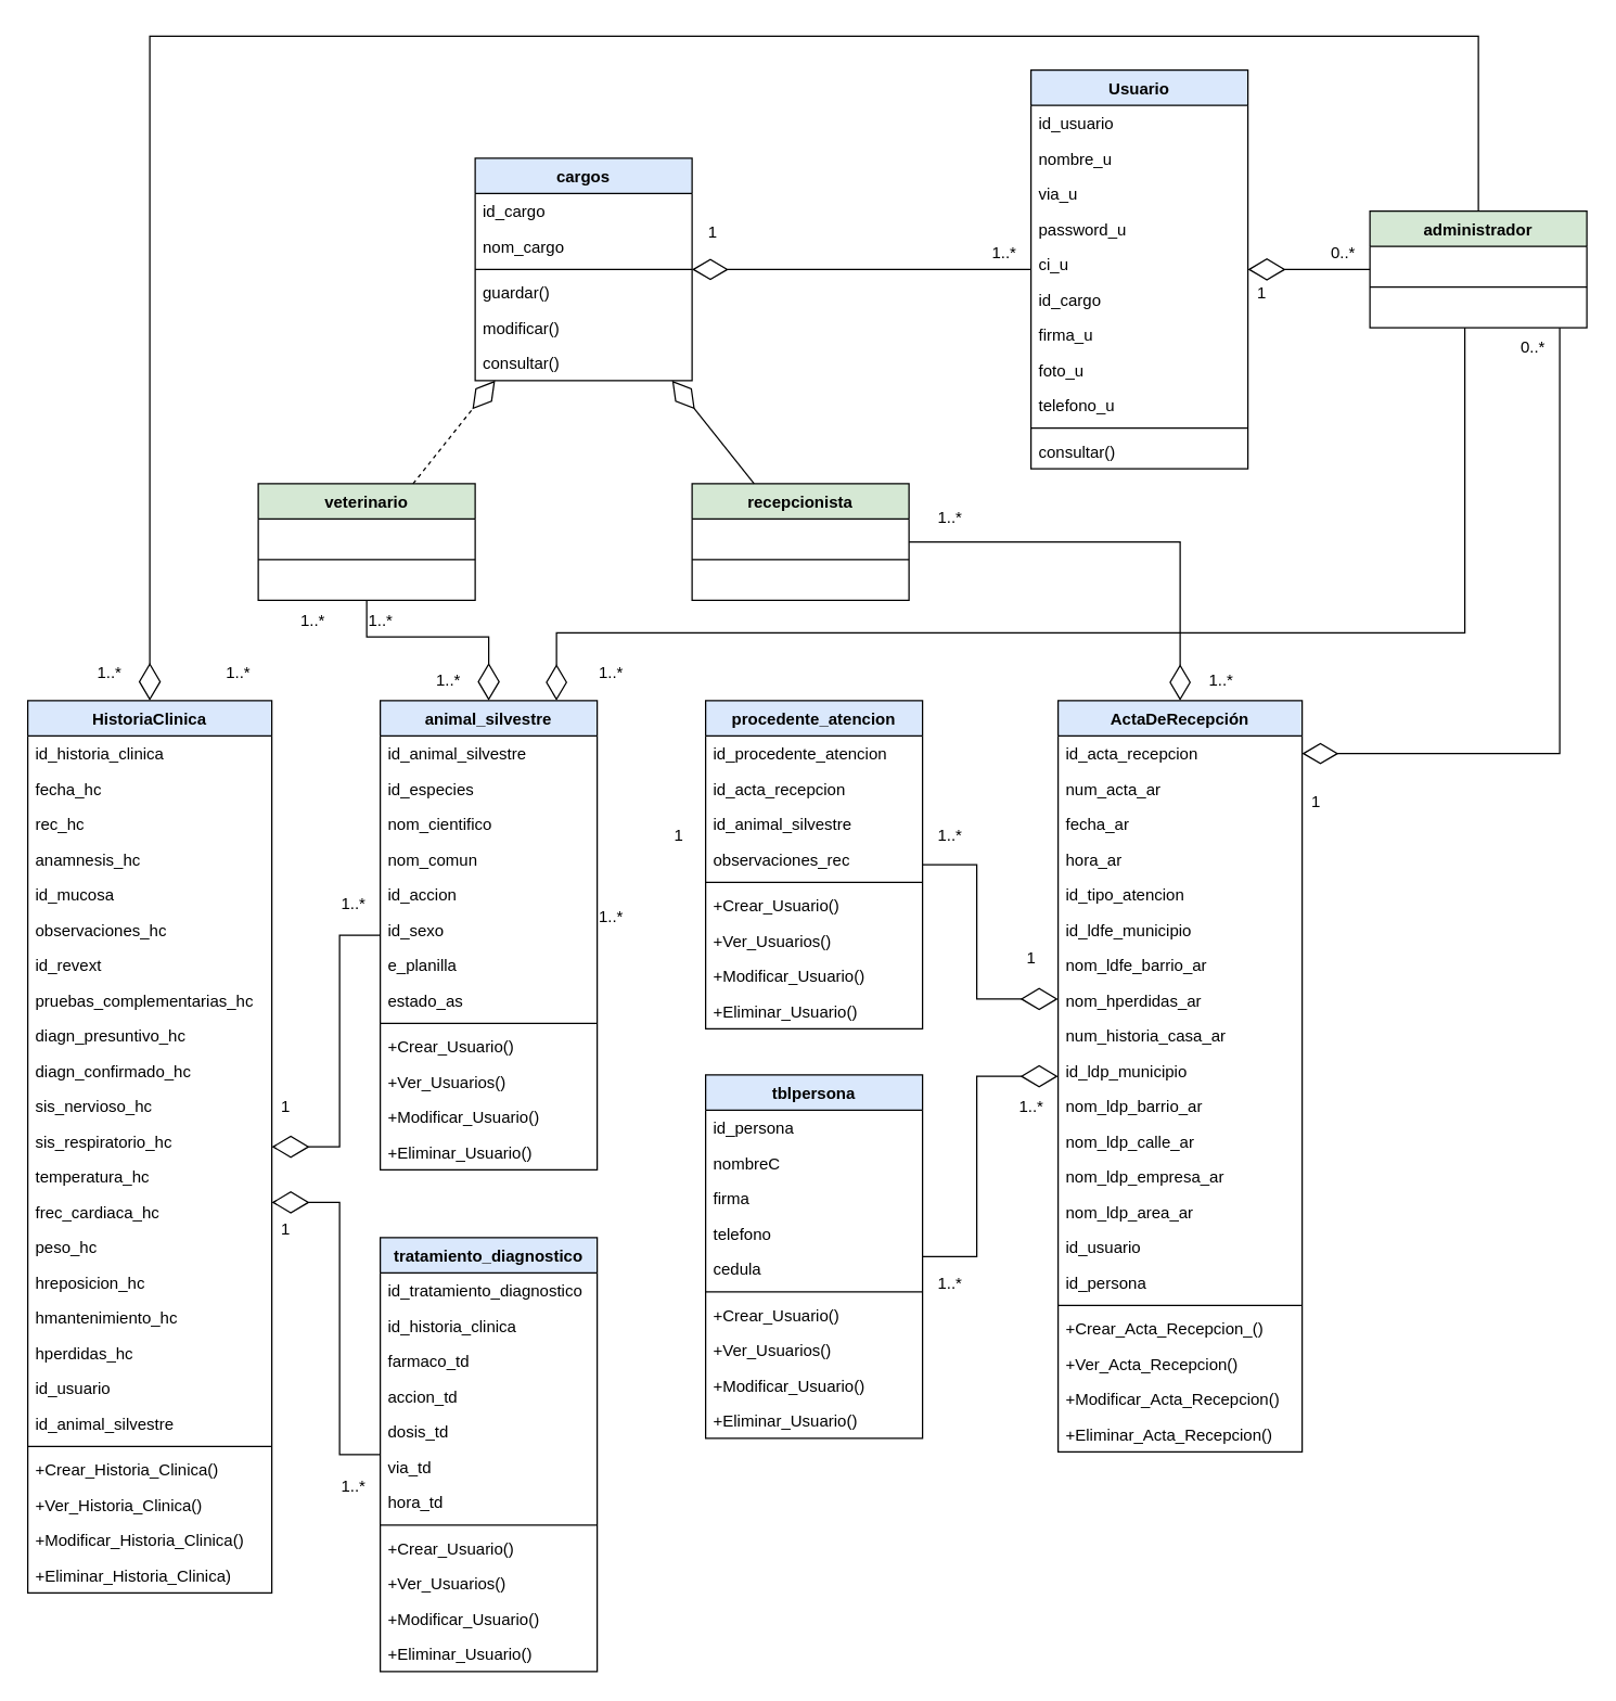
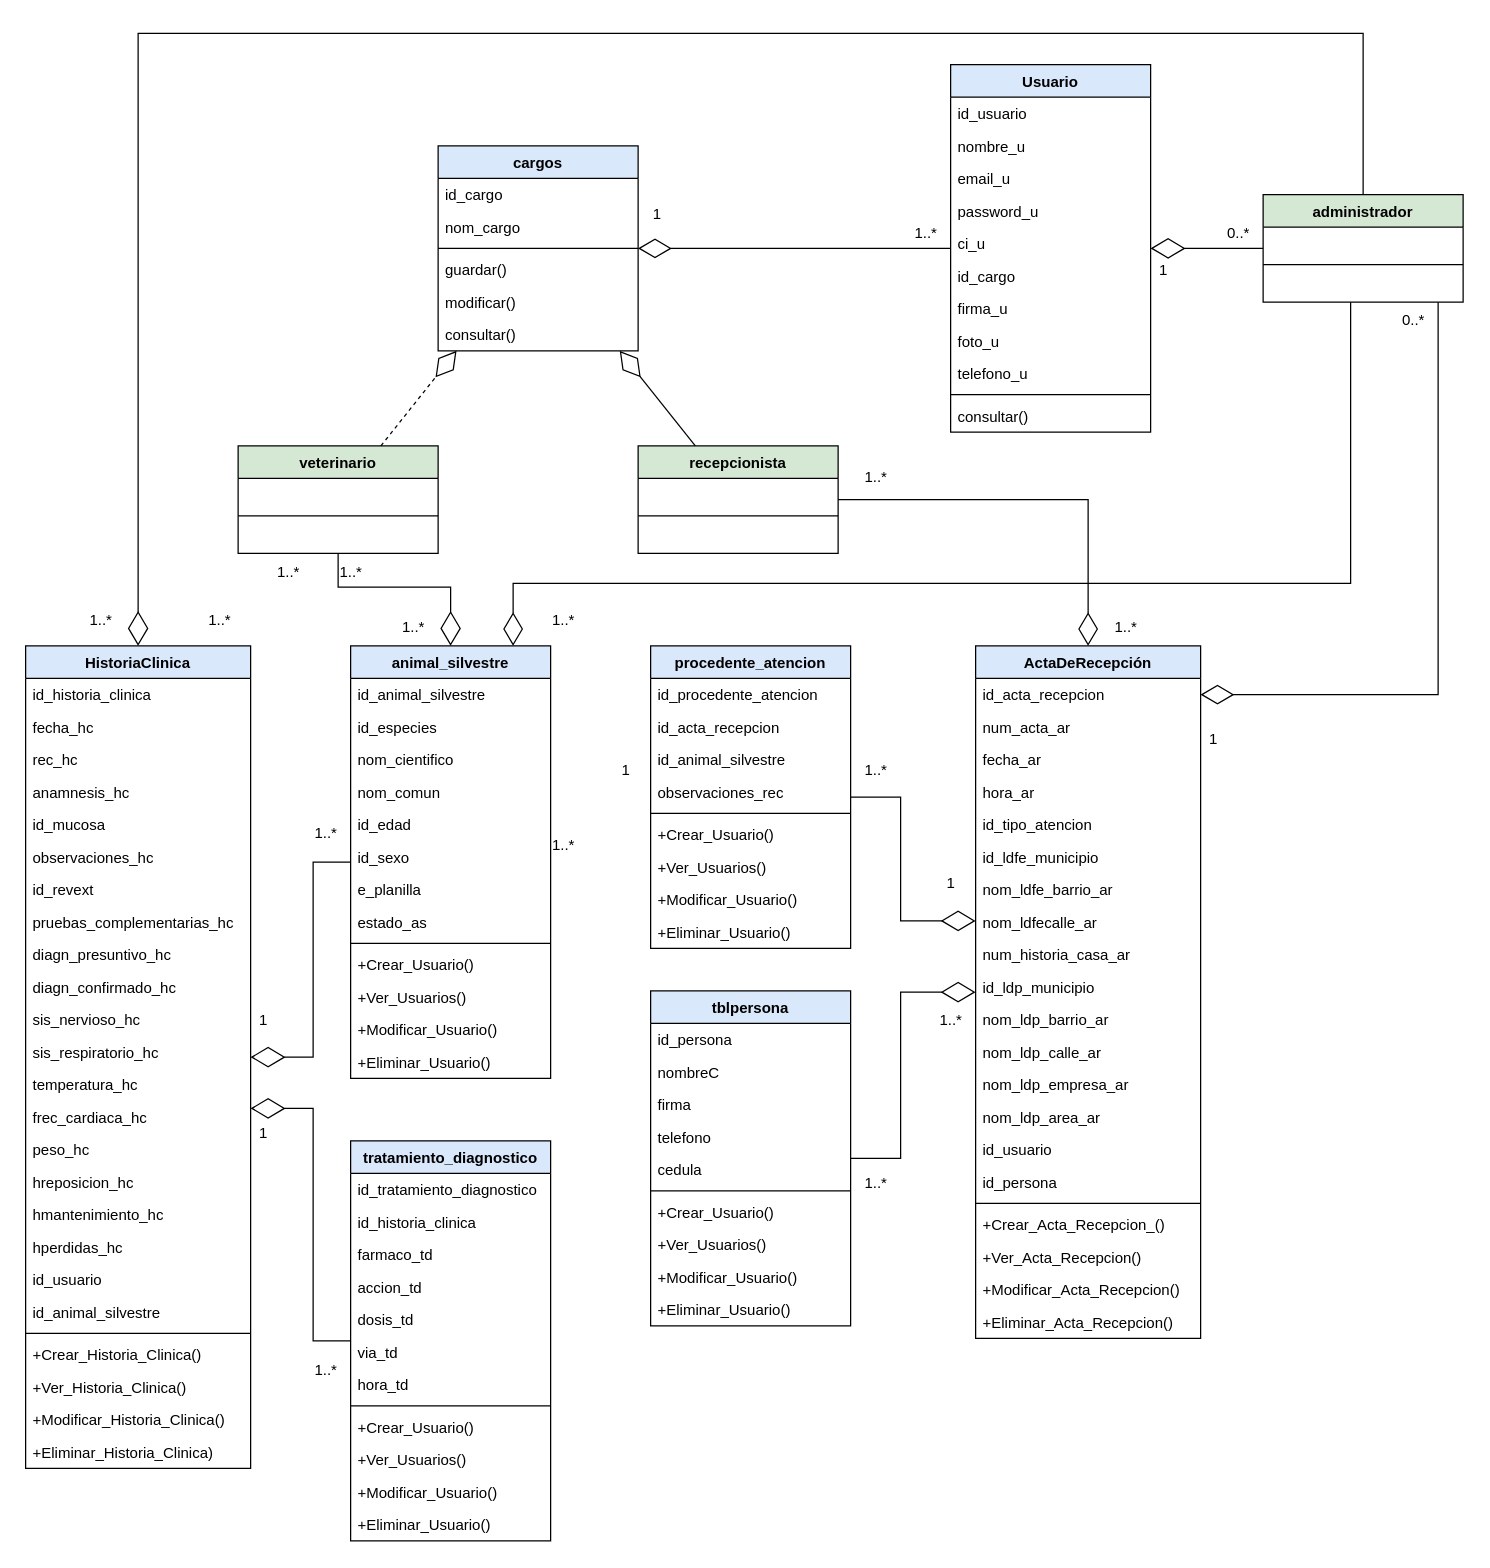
- <mxCell id="5" value="via_u" style="text;strokeColor=none;fillColor=none;align=left;verticalAlign=top;spacingLeft=4;spacingRight=4;overflow=hidden;rotatable=0;points=[[0,0.5],[1,0.5]];portConstraint=eastwest;" parent="2" vertex="1"><mxGeometry y="78" width="160" height="26" as="geometry" /></mxCell>
+ <mxCell id="5" value="email_u" style="text;strokeColor=none;fillColor=none;align=left;verticalAlign=top;spacingLeft=4;spacingRight=4;overflow=hidden;rotatable=0;points=[[0,0.5],[1,0.5]];portConstraint=eastwest;" parent="2" vertex="1"><mxGeometry y="78" width="160" height="26" as="geometry" /></mxCell>
- <mxCell id="68" value="id_accion" style="text;strokeColor=none;fillColor=none;align=left;verticalAlign=top;spacingLeft=4;spacingRight=4;overflow=hidden;rotatable=0;points=[[0,0.5],[1,0.5]];portConstraint=eastwest;" parent="63" vertex="1"><mxGeometry y="130" width="160" height="26" as="geometry" /></mxCell>
+ <mxCell id="68" value="id_edad" style="text;strokeColor=none;fillColor=none;align=left;verticalAlign=top;spacingLeft=4;spacingRight=4;overflow=hidden;rotatable=0;points=[[0,0.5],[1,0.5]];portConstraint=eastwest;" parent="63" vertex="1"><mxGeometry y="130" width="160" height="26" as="geometry" /></mxCell>
- <mxCell id="22" value="nom_hperdidas_ar" style="text;strokeColor=none;fillColor=none;align=left;verticalAlign=top;spacingLeft=4;spacingRight=4;overflow=hidden;rotatable=0;points=[[0,0.5],[1,0.5]];portConstraint=eastwest;" parent="14" vertex="1"><mxGeometry y="208" width="180" height="26" as="geometry" /></mxCell>
+ <mxCell id="22" value="nom_ldfecalle_ar" style="text;strokeColor=none;fillColor=none;align=left;verticalAlign=top;spacingLeft=4;spacingRight=4;overflow=hidden;rotatable=0;points=[[0,0.5],[1,0.5]];portConstraint=eastwest;" parent="14" vertex="1"><mxGeometry y="208" width="180" height="26" as="geometry" /></mxCell>
